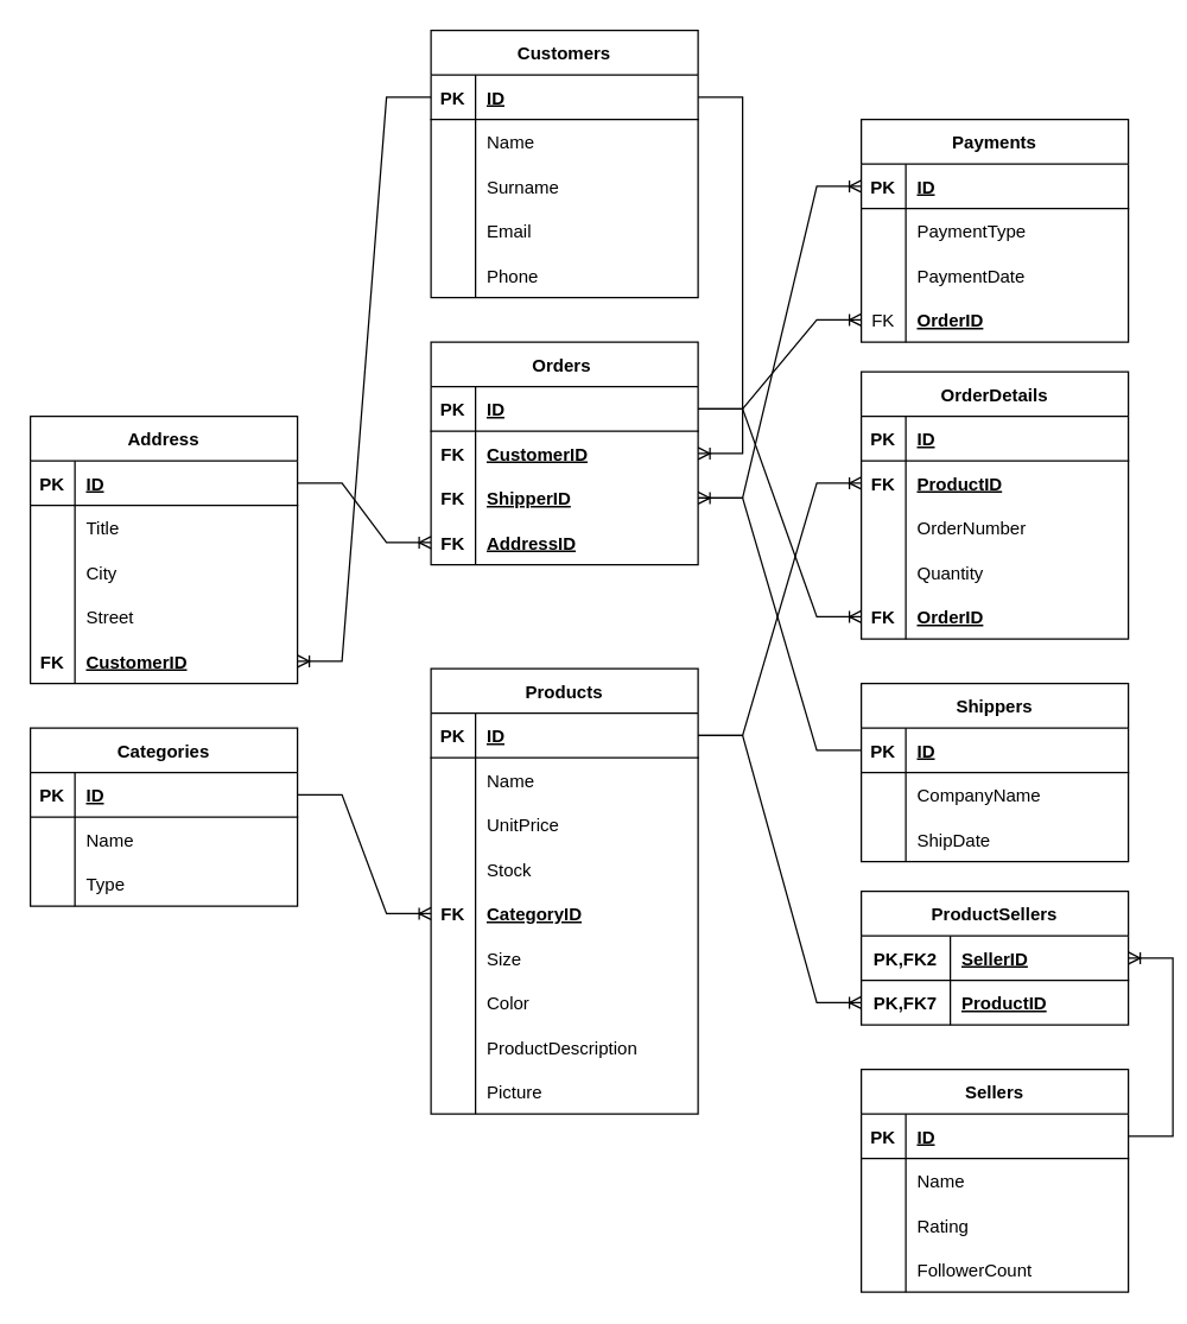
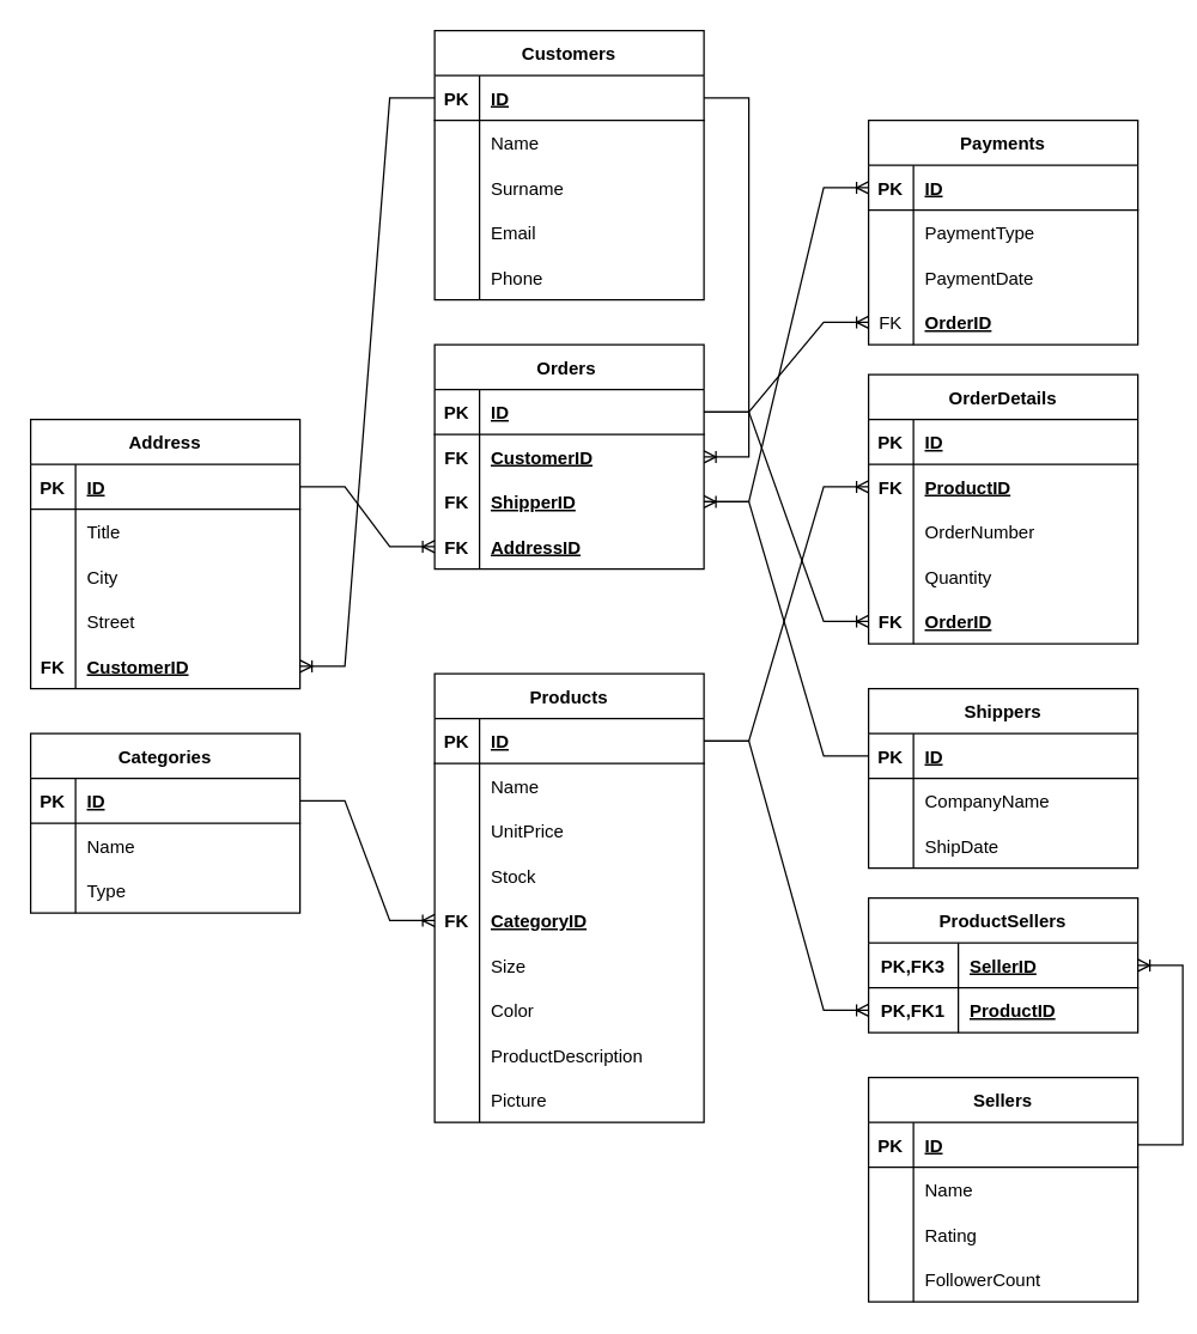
- <mxCell id="89" value="PK,FK2" style="shape=partialRectangle;connectable=0;fillColor=none;top=0;left=0;bottom=0;right=0;fontStyle=1;overflow=hidden;" parent="88" vertex="1"><mxGeometry width="60" height="30" as="geometry"><mxRectangle width="60" height="30" as="alternateBounds" /></mxGeometry></mxCell>
+ <mxCell id="89" value="PK,FK3" style="shape=partialRectangle;connectable=0;fillColor=none;top=0;left=0;bottom=0;right=0;fontStyle=1;overflow=hidden;" parent="88" vertex="1"><mxGeometry width="60" height="30" as="geometry"><mxRectangle width="60" height="30" as="alternateBounds" /></mxGeometry></mxCell>
- <mxCell id="92" value="PK,FK7" style="shape=partialRectangle;connectable=0;fillColor=none;top=0;left=0;bottom=0;right=0;fontStyle=1;overflow=hidden;" parent="91" vertex="1"><mxGeometry width="60" height="30" as="geometry"><mxRectangle width="60" height="30" as="alternateBounds" /></mxGeometry></mxCell>
+ <mxCell id="92" value="PK,FK1" style="shape=partialRectangle;connectable=0;fillColor=none;top=0;left=0;bottom=0;right=0;fontStyle=1;overflow=hidden;" parent="91" vertex="1"><mxGeometry width="60" height="30" as="geometry"><mxRectangle width="60" height="30" as="alternateBounds" /></mxGeometry></mxCell>
